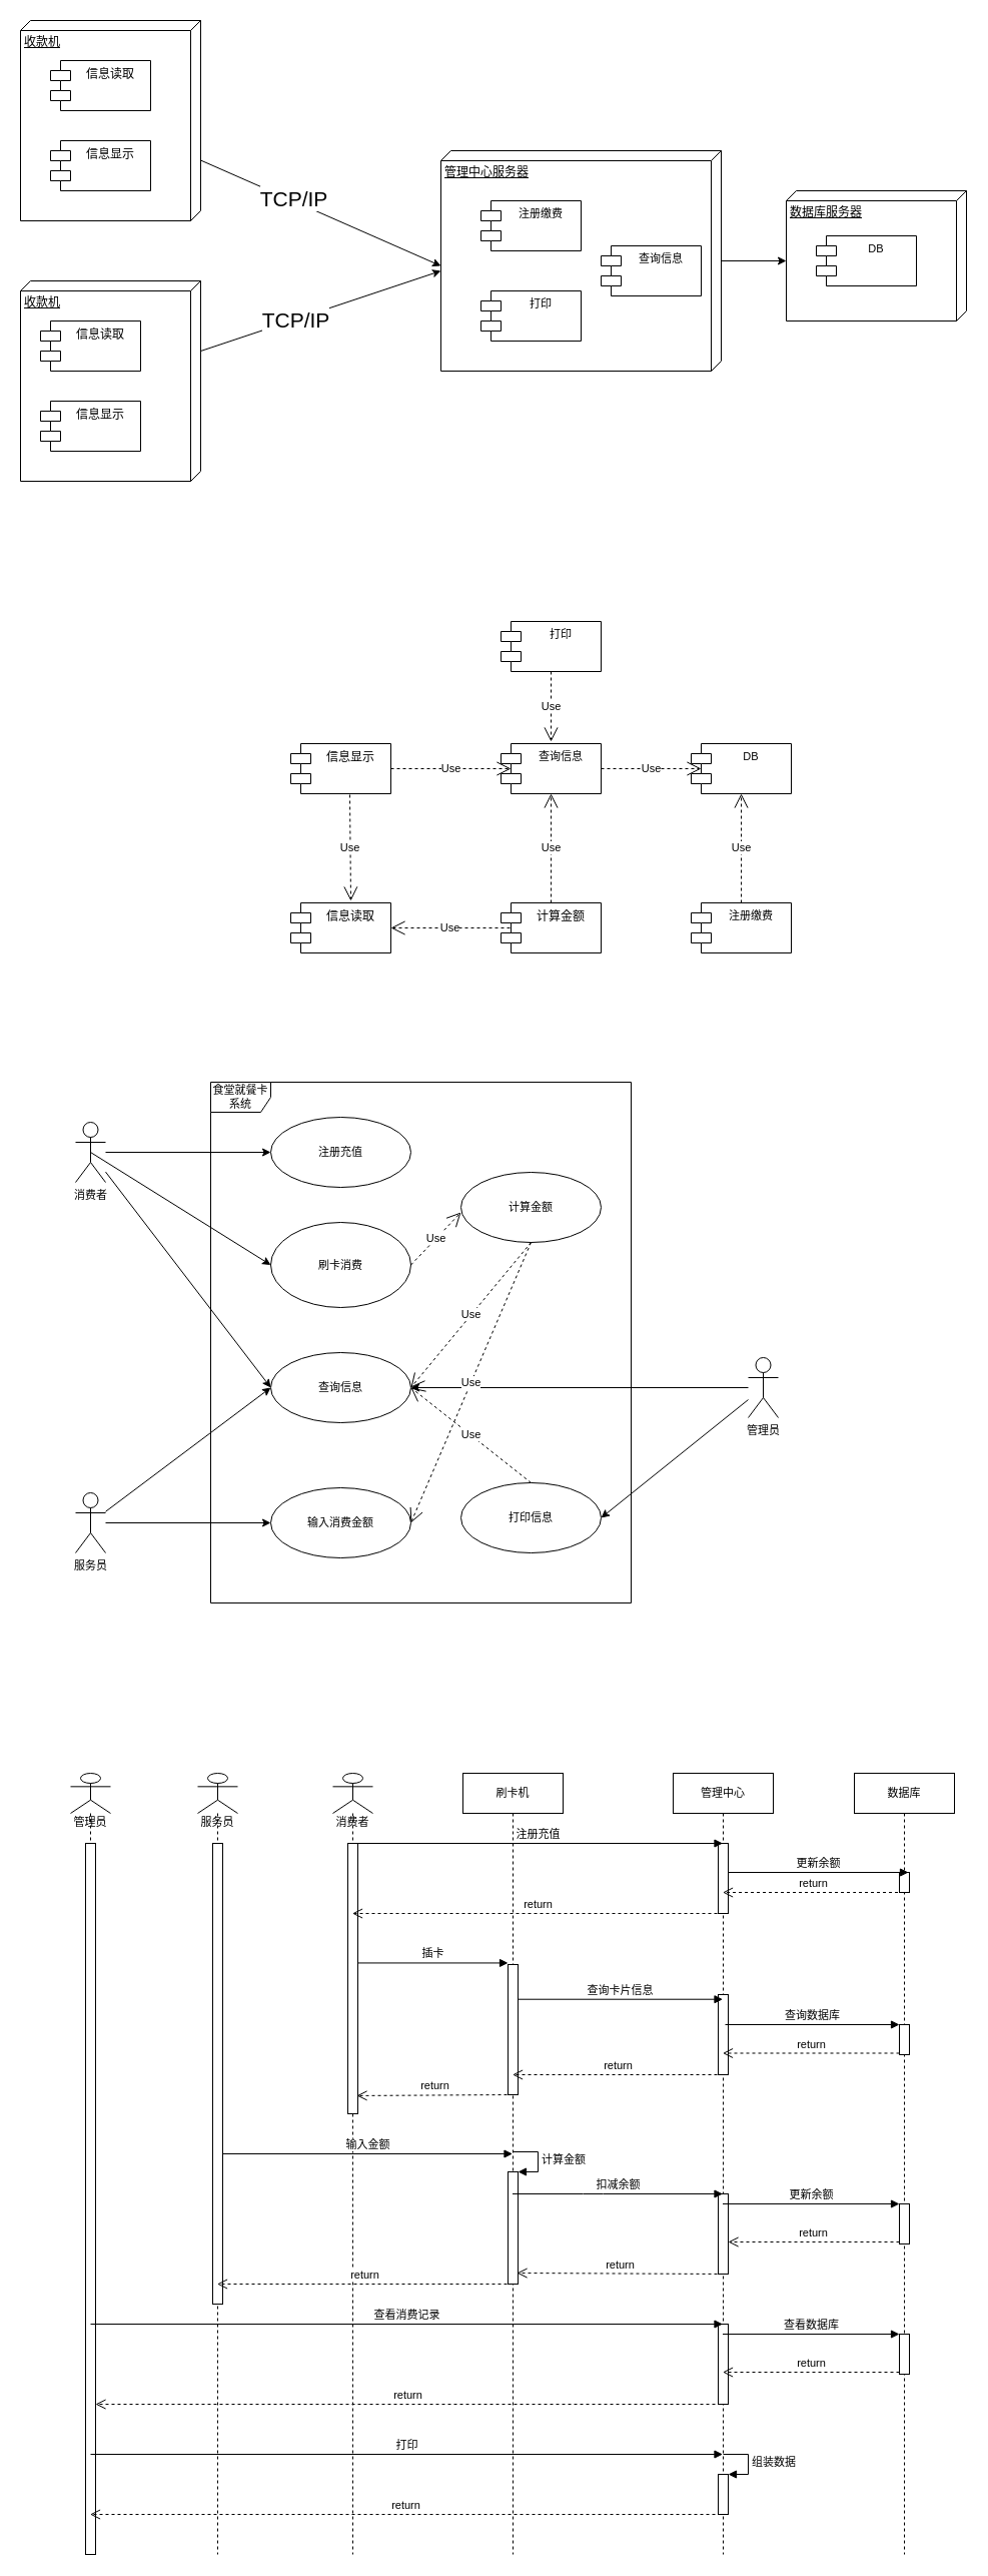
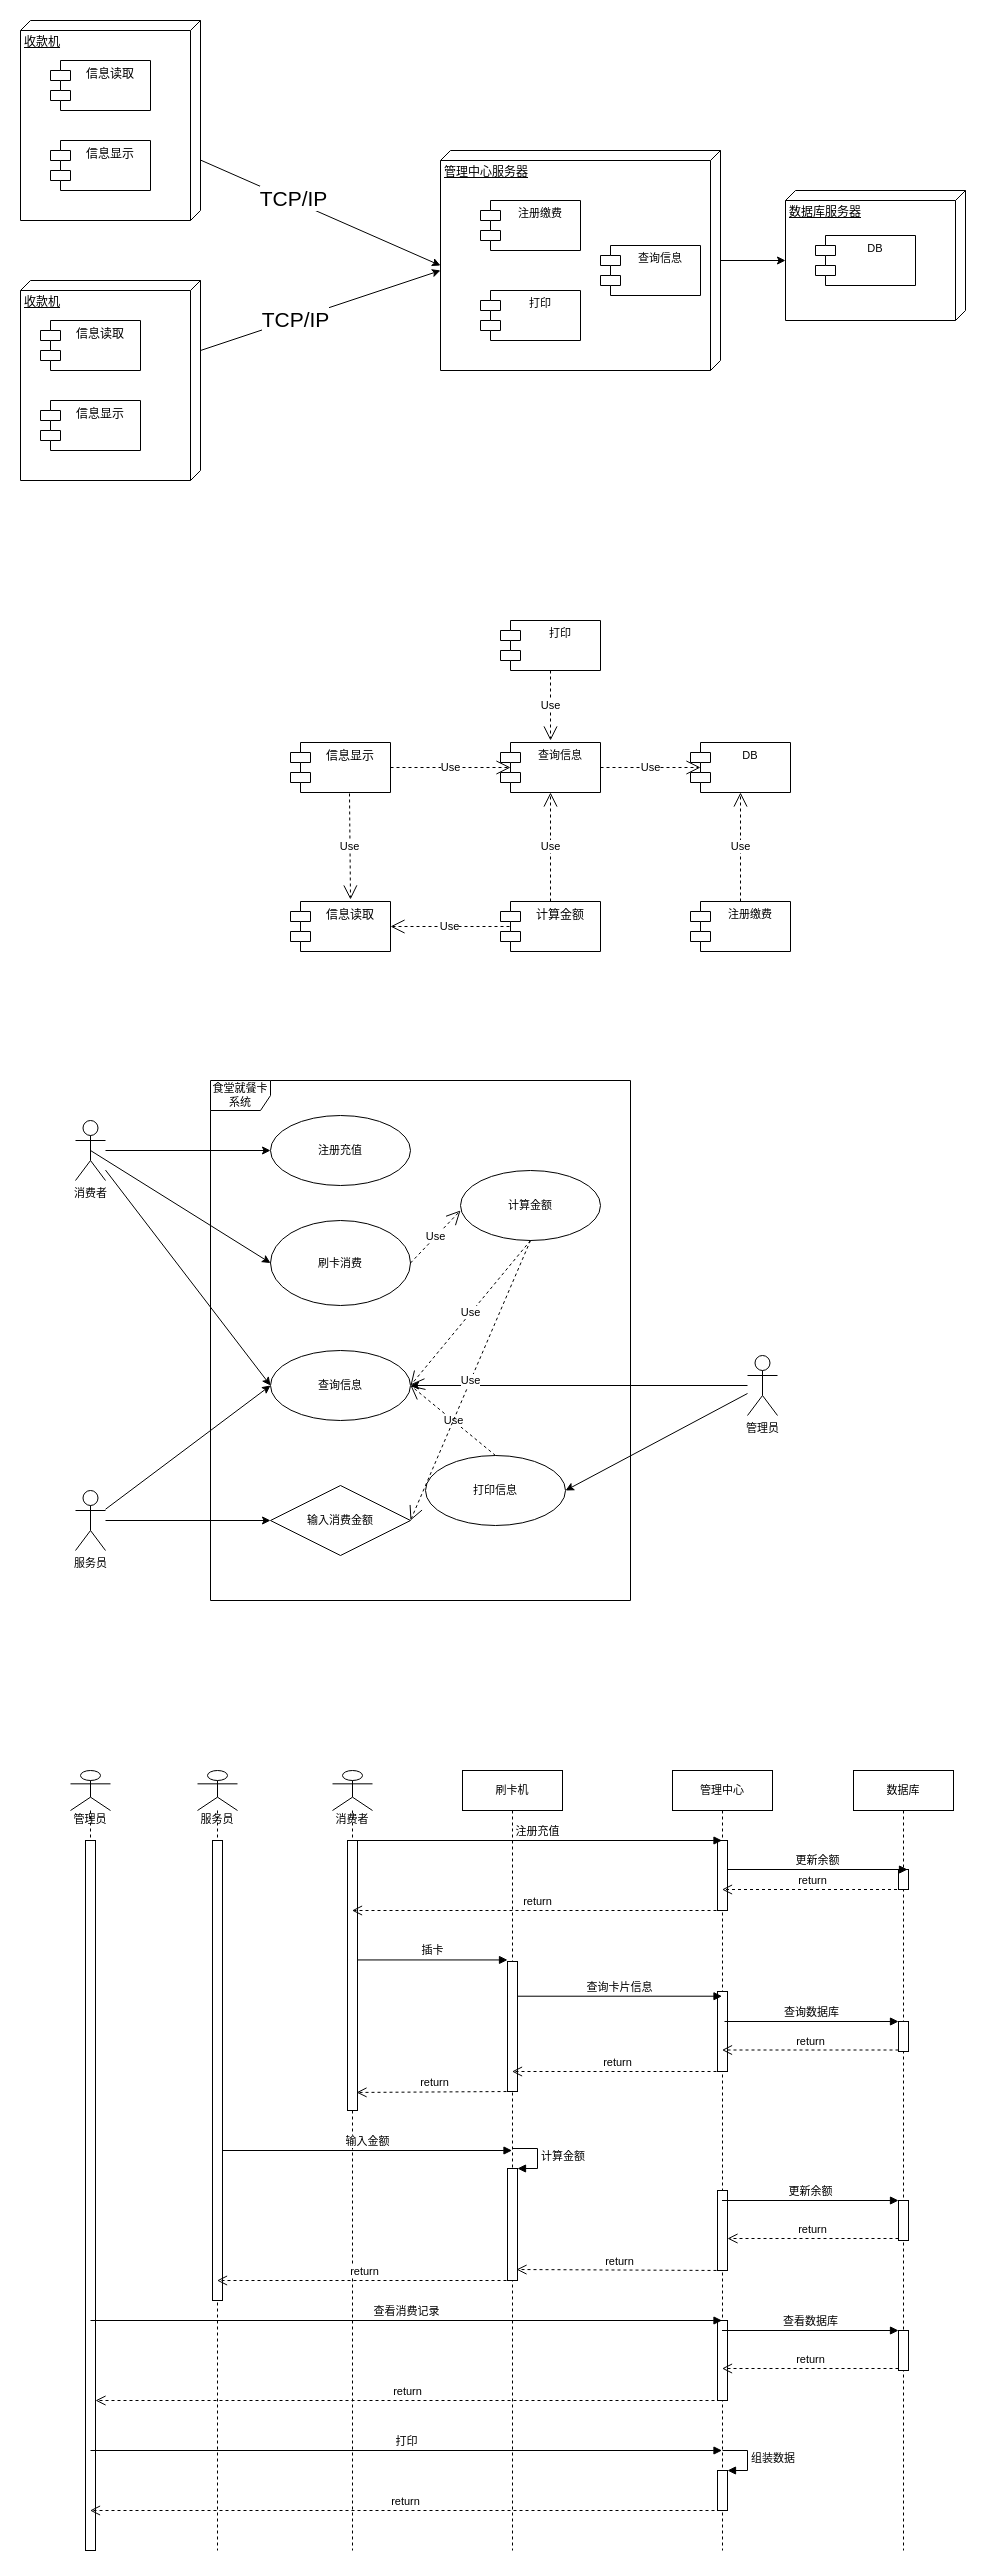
- <mxCell id="44" value="打印信息" style="ellipse;whiteSpace=wrap;html=1;fontSize=11;" parent="1" vertex="1"><mxGeometry x="460" y="1480" width="140" height="70" as="geometry" /></mxCell>
+ <mxCell id="44" value="打印信息" style="ellipse;whiteSpace=wrap;html=1;fontSize=11;" parent="1" vertex="1"><mxGeometry x="425" y="1455" width="140" height="70" as="geometry" /></mxCell>
- <mxCell id="43" value="输入消费金额" style="ellipse;whiteSpace=wrap;html=1;fontSize=11;" parent="1" vertex="1"><mxGeometry x="270" y="1485" width="140" height="70" as="geometry" /></mxCell>
+ <mxCell id="43" value="输入消费金额" style="rhombus;whiteSpace=wrap;html=1;fontSize=11;" parent="1" vertex="1"><mxGeometry x="270" y="1485" width="140" height="70" as="geometry" /></mxCell>
- <mxCell id="85" value="扣减余额" style="html=1;verticalAlign=bottom;endArrow=block;fontSize=11;" parent="1" source="54" target="58" edge="1"><mxGeometry width="80" relative="1" as="geometry"><mxPoint x="562" y="2190" as="sourcePoint" /><mxPoint x="592" y="2190" as="targetPoint" /><Array as="points"><mxPoint x="592" y="2190" /></Array></mxGeometry></mxCell>
